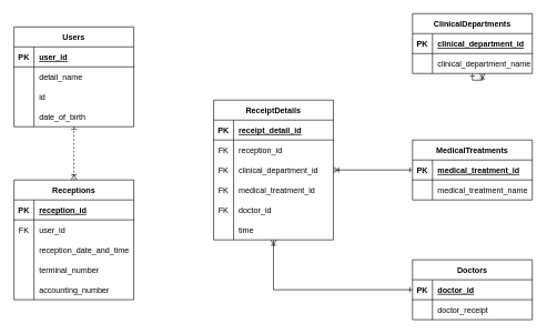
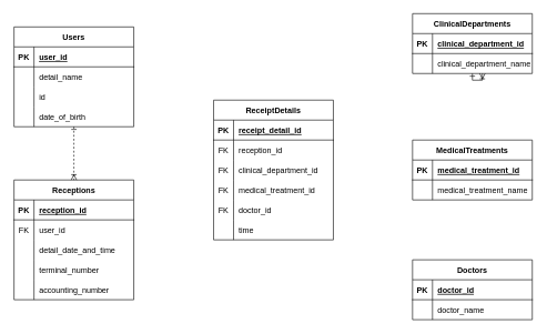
- <mxCell id="73" value="" style="fontSize=12;html=1;endArrow=ERoneToMany;rounded=0;startArrow=ERone;startFill=0;" edge="1" parent="1" source="57" target="25"><mxGeometry width="100" height="100" relative="1" as="geometry"><mxPoint x="610" y="-34.952" as="sourcePoint" /><mxPoint x="420" y="160" as="targetPoint" /></mxGeometry></mxCell>
- <mxCell id="11" value="reception_date_and_time" style="shape=partialRectangle;connectable=0;fillColor=none;top=0;left=0;bottom=0;right=0;align=left;spacingLeft=6;overflow=hidden;" vertex="1" parent="9"><mxGeometry x="30" width="150" height="30" as="geometry"><mxRectangle width="150" height="30" as="alternateBounds" /></mxGeometry></mxCell>
+ <mxCell id="11" value="detail_date_and_time" style="shape=partialRectangle;connectable=0;fillColor=none;top=0;left=0;bottom=0;right=0;align=left;spacingLeft=6;overflow=hidden;" vertex="1" parent="9"><mxGeometry x="30" width="150" height="30" as="geometry"><mxRectangle width="150" height="30" as="alternateBounds" /></mxGeometry></mxCell>
- <mxCell id="74" value="" style="fontSize=12;html=1;endArrow=ERoneToMany;rounded=0;startArrow=ERone;startFill=0;edgeStyle=orthogonalEdgeStyle;" edge="1" parent="1" source="64" target="25"><mxGeometry width="100" height="100" relative="1" as="geometry"><mxPoint x="610" y="-34.952" as="sourcePoint" /><mxPoint x="420" y="160" as="targetPoint" /></mxGeometry></mxCell>
- <mxCell id="70" value="doctor_receipt" style="shape=partialRectangle;connectable=0;fillColor=none;top=0;left=0;bottom=0;right=0;align=left;spacingLeft=6;overflow=hidden;" vertex="1" parent="68"><mxGeometry x="30" width="150" height="30" as="geometry"><mxRectangle width="150" height="30" as="alternateBounds" /></mxGeometry></mxCell>
+ <mxCell id="70" value="doctor_name" style="shape=partialRectangle;connectable=0;fillColor=none;top=0;left=0;bottom=0;right=0;align=left;spacingLeft=6;overflow=hidden;" vertex="1" parent="68"><mxGeometry x="30" width="150" height="30" as="geometry"><mxRectangle width="150" height="30" as="alternateBounds" /></mxGeometry></mxCell>
